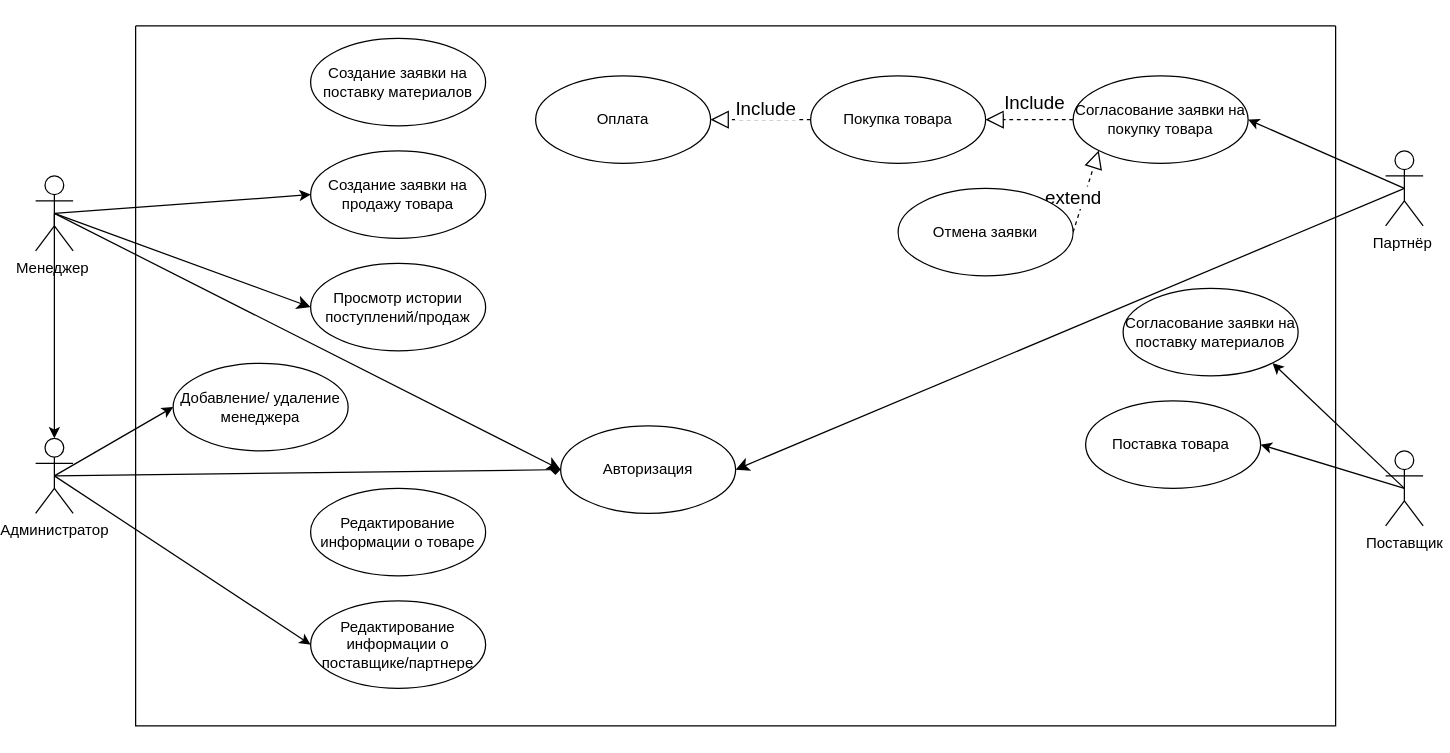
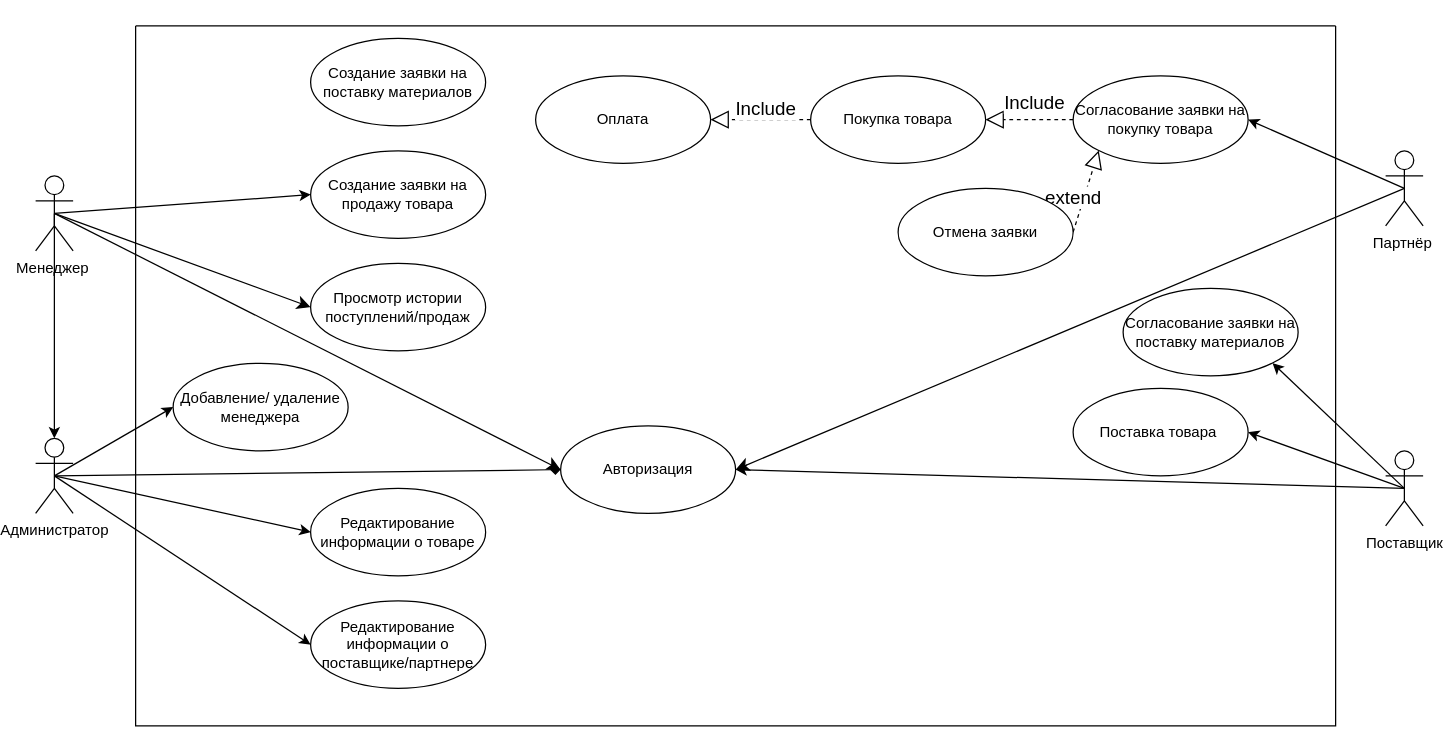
- <mxCell id="2" value="Поставка товара&amp;nbsp;" style="ellipse;whiteSpace=wrap;html=1;" parent="1" vertex="1"><mxGeometry x="860" y="320" width="140" height="70" as="geometry" /></mxCell>
+ <mxCell id="2" value="Поставка товара&amp;nbsp;" style="ellipse;whiteSpace=wrap;html=1;" parent="1" vertex="1"><mxGeometry x="850" y="310" width="140" height="70" as="geometry" /></mxCell>
+ <mxCell id="6" value="" style="endArrow=classic;html=1;rounded=0;entryX=1;entryY=0.5;entryDx=0;entryDy=0;exitX=0.5;exitY=0.5;exitDx=0;exitDy=0;exitPerimeter=0;" parent="1" source="37" target="23" edge="1"><mxGeometry width="50" height="50" relative="1" as="geometry"><mxPoint x="-270" y="795" as="sourcePoint" /><mxPoint x="-175" y="680" as="targetPoint" /></mxGeometry></mxCell>
+ <mxCell id="29" style="edgeStyle=none;rounded=0;orthogonalLoop=1;jettySize=auto;html=1;exitX=0.5;exitY=0.5;exitDx=0;exitDy=0;exitPerimeter=0;entryX=0;entryY=0.5;entryDx=0;entryDy=0;" edge="1" parent="1" source="32" target="35"><mxGeometry relative="1" as="geometry" /></mxCell>
